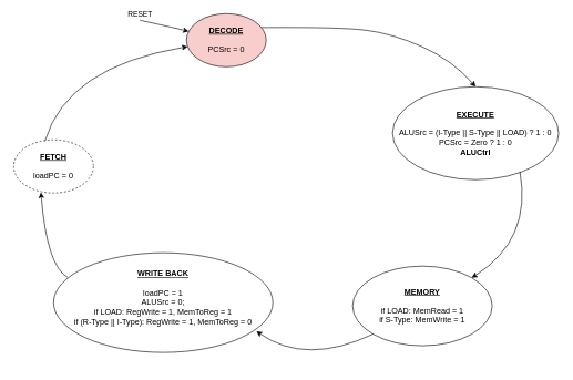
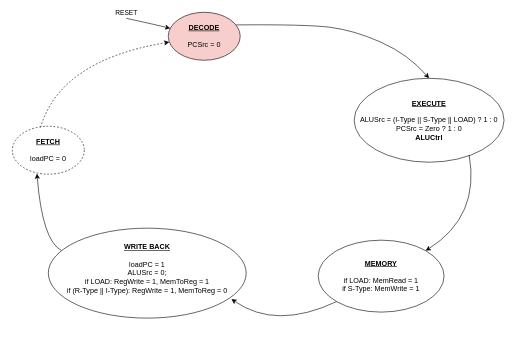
- <mxCell id="11" value="" style="curved=1;endArrow=classic;html=1;rounded=0;exitX=0.392;exitY=0.025;exitDx=0;exitDy=0;exitPerimeter=0;" edge="1" parent="1" source="6" target="2"><mxGeometry width="50" height="50" relative="1" as="geometry"><mxPoint x="258" y="244" as="sourcePoint" /><mxPoint x="168" y="110" as="targetPoint" /><Array as="points"><mxPoint x="100" y="100" /></Array></mxGeometry></mxCell>
+ <mxCell id="11" value="" style="curved=1;endArrow=classic;html=1;rounded=0;exitX=0.392;exitY=0.025;exitDx=0;exitDy=0;exitPerimeter=0;dashed=1;" edge="1" parent="1" source="6" target="2"><mxGeometry width="50" height="50" relative="1" as="geometry"><mxPoint x="258" y="244" as="sourcePoint" /><mxPoint x="168" y="110" as="targetPoint" /><Array as="points"><mxPoint x="100" y="100" /></Array></mxGeometry></mxCell>
